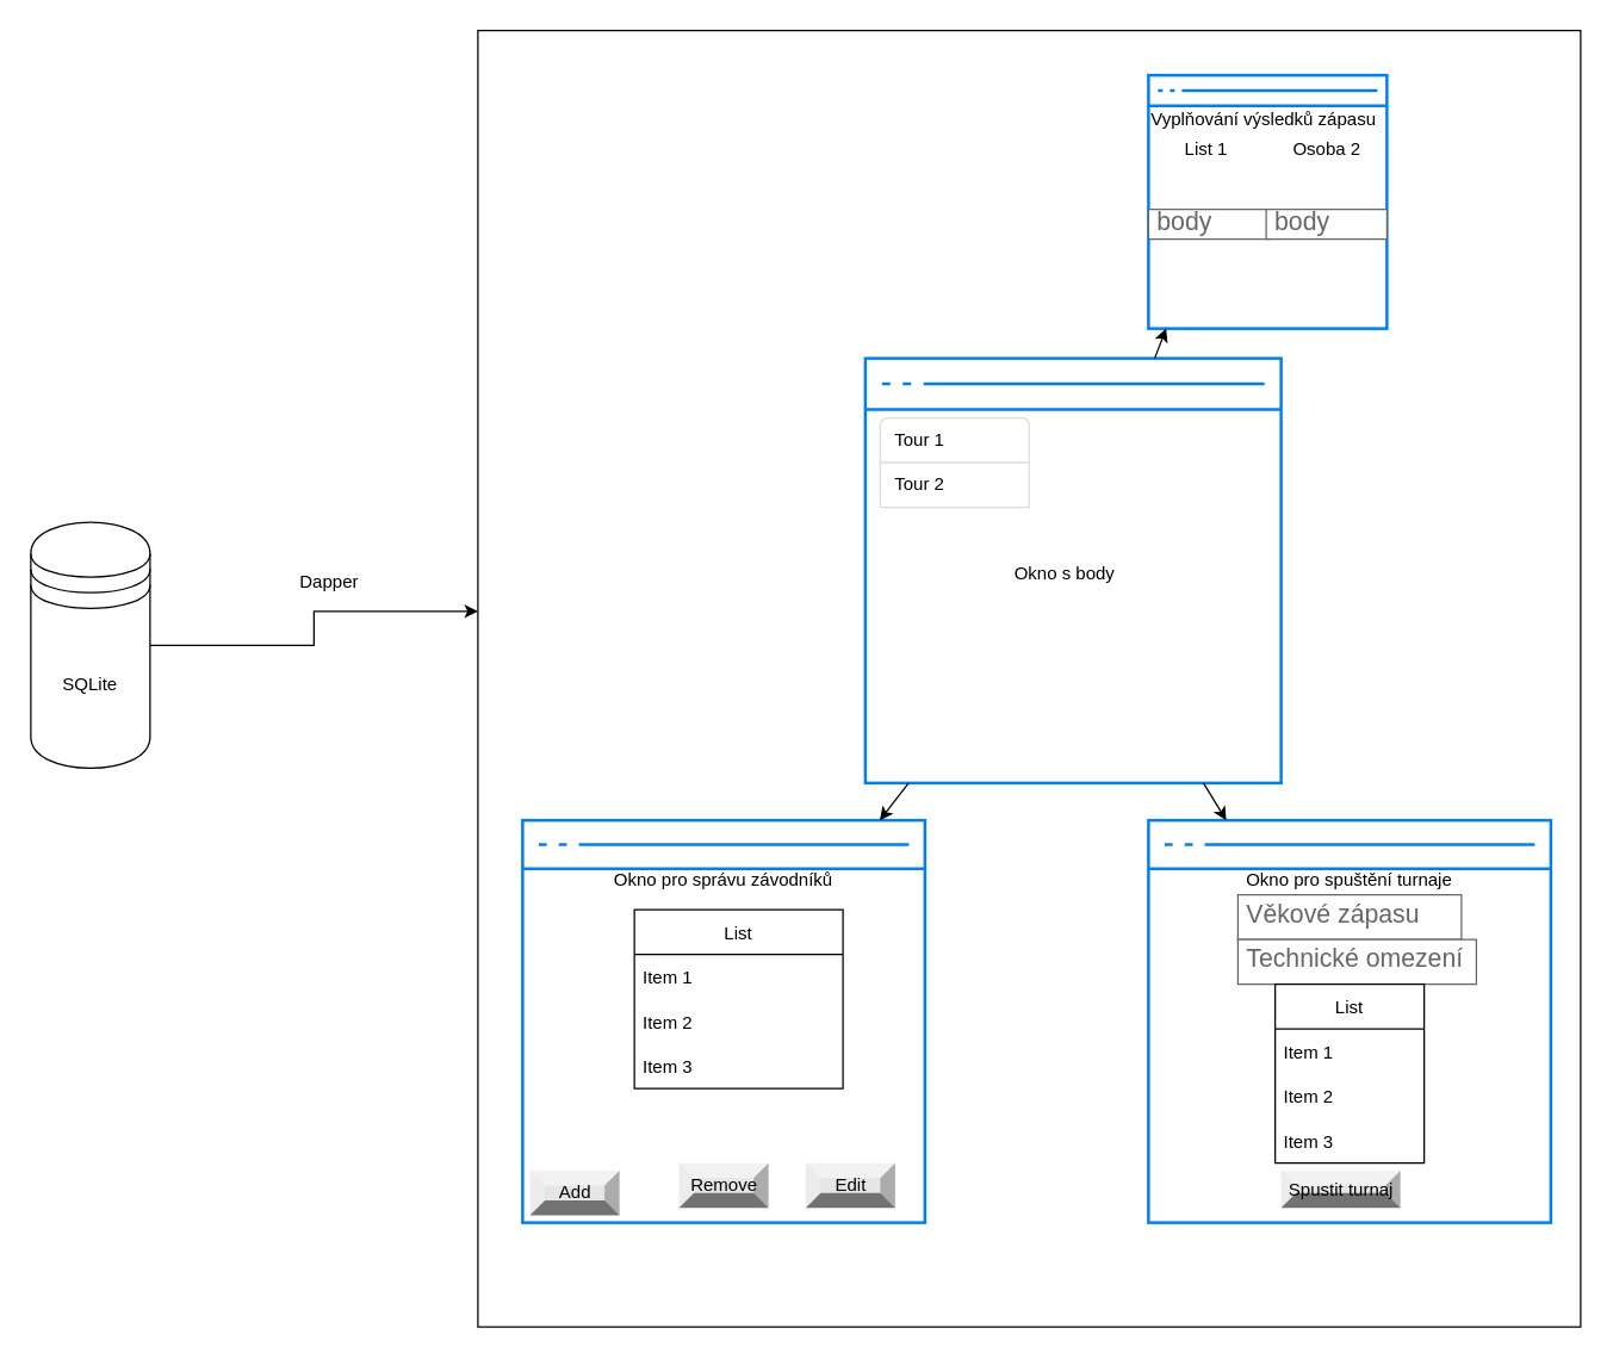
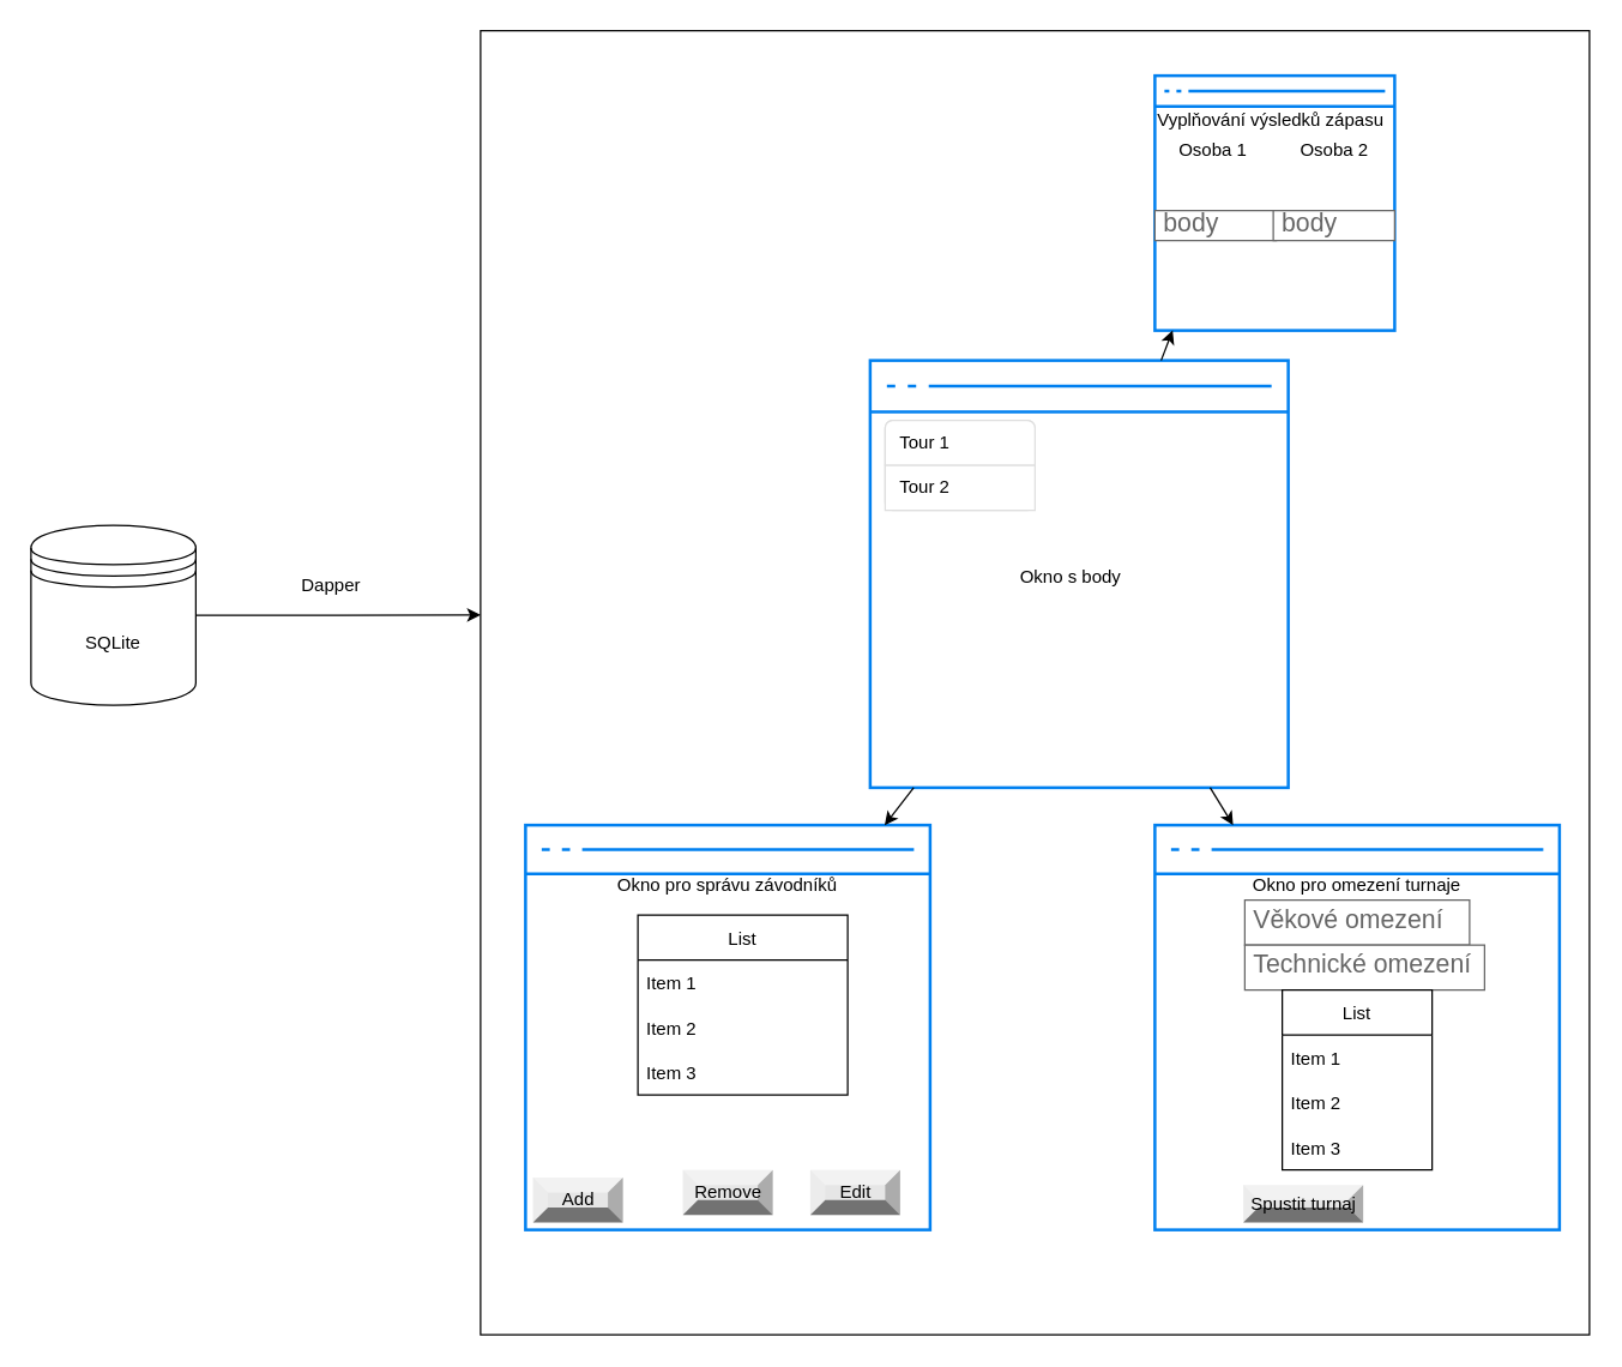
- <mxCell id="34" value="List 1" style="text;html=1;strokeColor=none;fillColor=none;align=center;verticalAlign=middle;whiteSpace=wrap;rounded=0;" vertex="1" parent="1"><mxGeometry x="759" y="90" width="100" height="20" as="geometry" /></mxCell>
+ <mxCell id="34" value="Osoba 1" style="text;html=1;strokeColor=none;fillColor=none;align=center;verticalAlign=middle;whiteSpace=wrap;rounded=0;" vertex="1" parent="1"><mxGeometry x="759" y="90" width="100" height="20" as="geometry" /></mxCell>
- <mxCell id="5" value="SQLite" style="shape=datastore;whiteSpace=wrap;html=1;" parent="1" vertex="1"><mxGeometry x="20" y="350" width="80" height="165" as="geometry" /></mxCell>
+ <mxCell id="5" value="SQLite" style="shape=datastore;whiteSpace=wrap;html=1;" parent="1" vertex="1"><mxGeometry x="20" y="350" width="110" height="120" as="geometry" /></mxCell>
- <mxCell id="16" value="Okno pro spuštění turnaje" style="text;html=1;strokeColor=none;fillColor=none;align=center;verticalAlign=middle;whiteSpace=wrap;rounded=0;" parent="1" vertex="1"><mxGeometry x="780" y="570" width="250" height="40" as="geometry" /></mxCell>
+ <mxCell id="16" value="Okno pro omezení turnaje" style="text;html=1;strokeColor=none;fillColor=none;align=center;verticalAlign=middle;whiteSpace=wrap;rounded=0;" parent="1" vertex="1"><mxGeometry x="780" y="570" width="250" height="40" as="geometry" /></mxCell>
- <mxCell id="17" value="Věkové zápasu" style="strokeWidth=1;shadow=0;dashed=0;align=center;html=1;shape=mxgraph.mockup.text.textBox;fontColor=#666666;align=left;fontSize=17;spacingLeft=4;spacingTop=-3;strokeColor=#666666;mainText=" parent="1" vertex="1"><mxGeometry x="830" y="600" width="150" height="30" as="geometry" /></mxCell>
+ <mxCell id="17" value="Věkové omezení" style="strokeWidth=1;shadow=0;dashed=0;align=center;html=1;shape=mxgraph.mockup.text.textBox;fontColor=#666666;align=left;fontSize=17;spacingLeft=4;spacingTop=-3;strokeColor=#666666;mainText=" parent="1" vertex="1"><mxGeometry x="830" y="600" width="150" height="30" as="geometry" /></mxCell>
- <mxCell id="27" value="Spustit turnaj" style="labelPosition=center;verticalLabelPosition=middle;align=center;html=1;shape=mxgraph.basic.shaded_button;dx=10;fillColor=#E6E6E6;strokeColor=none;" parent="1" vertex="1"><mxGeometry x="859" y="785" width="80" height="25" as="geometry" /></mxCell>
+ <mxCell id="27" value="Spustit turnaj" style="labelPosition=center;verticalLabelPosition=middle;align=center;html=1;shape=mxgraph.basic.shaded_button;dx=10;fillColor=#E6E6E6;strokeColor=none;" parent="1" vertex="1"><mxGeometry x="829" y="790" width="80" height="25" as="geometry" /></mxCell>
